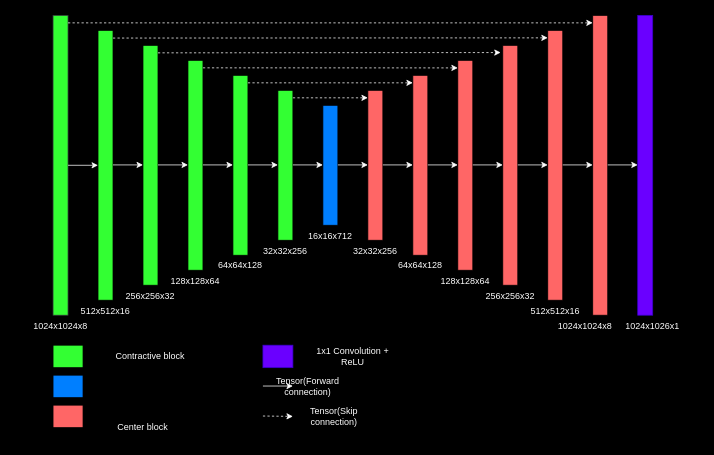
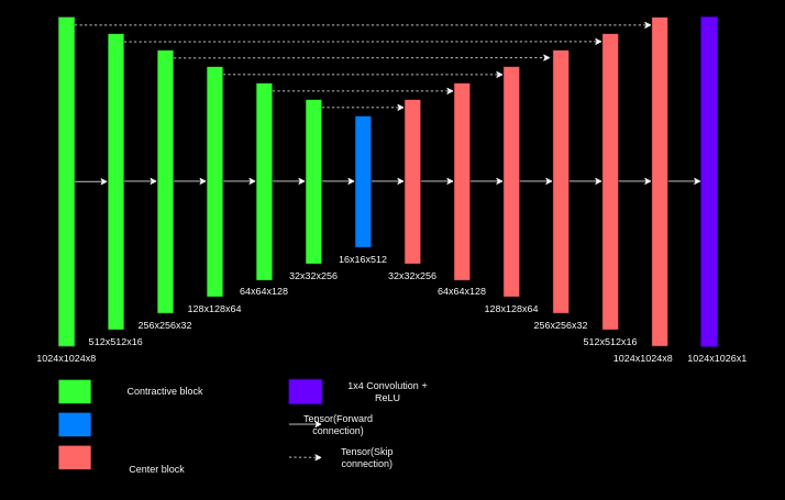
- <mxCell id="54" value="&lt;font color=&quot;#ffffff&quot;&gt;16x16x712&lt;/font&gt;" style="text;strokeColor=none;align=center;fillColor=none;html=1;verticalAlign=middle;whiteSpace=wrap;rounded=0;" vertex="1" parent="1"><mxGeometry x="380" y="300" width="120" height="30" as="geometry" /></mxCell>
+ <mxCell id="54" value="&lt;font color=&quot;#ffffff&quot;&gt;16x16x512&lt;/font&gt;" style="text;strokeColor=none;align=center;fillColor=none;html=1;verticalAlign=middle;whiteSpace=wrap;rounded=0;" vertex="1" parent="1"><mxGeometry x="380" y="300" width="120" height="30" as="geometry" /></mxCell>
- <mxCell id="42" value="Text" style="text;strokeColor=none;align=center;fillColor=none;html=1;verticalAlign=middle;whiteSpace=wrap;rounded=0;" vertex="1" parent="1"><mxGeometry x="440" y="300" width="60" height="30" as="geometry" /></mxCell>
+ <mxCell id="42" value="Skip" style="text;strokeColor=none;align=center;fillColor=none;html=1;verticalAlign=middle;whiteSpace=wrap;rounded=0;" vertex="1" parent="1"><mxGeometry x="440" y="300" width="60" height="30" as="geometry" /></mxCell>
- <mxCell id="45" value="&lt;font color=&quot;#ffffff&quot;&gt;1x1 Convolution + ReLU&lt;/font&gt;" style="text;strokeColor=none;align=center;fillColor=none;html=1;verticalAlign=middle;whiteSpace=wrap;rounded=0;" vertex="1" parent="1"><mxGeometry x="410" y="460" width="120" height="30" as="geometry" /></mxCell>
+ <mxCell id="45" value="&lt;font color=&quot;#ffffff&quot;&gt;1x4 Convolution + ReLU&lt;/font&gt;" style="text;strokeColor=none;align=center;fillColor=none;html=1;verticalAlign=middle;whiteSpace=wrap;rounded=0;" vertex="1" parent="1"><mxGeometry x="410" y="460" width="120" height="30" as="geometry" /></mxCell>
